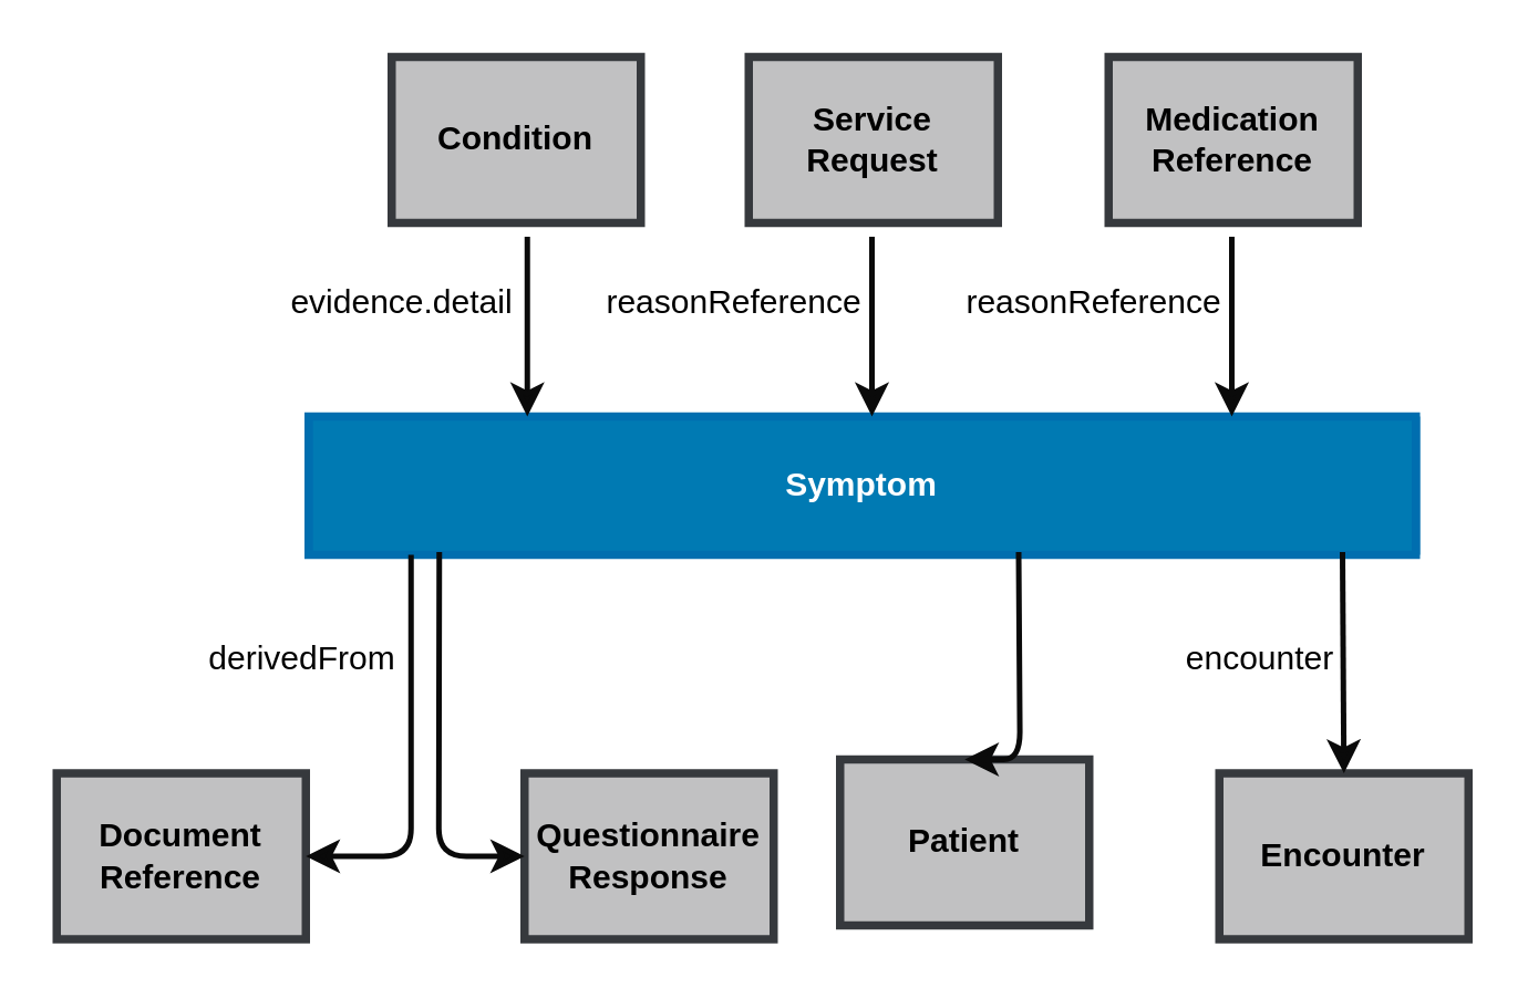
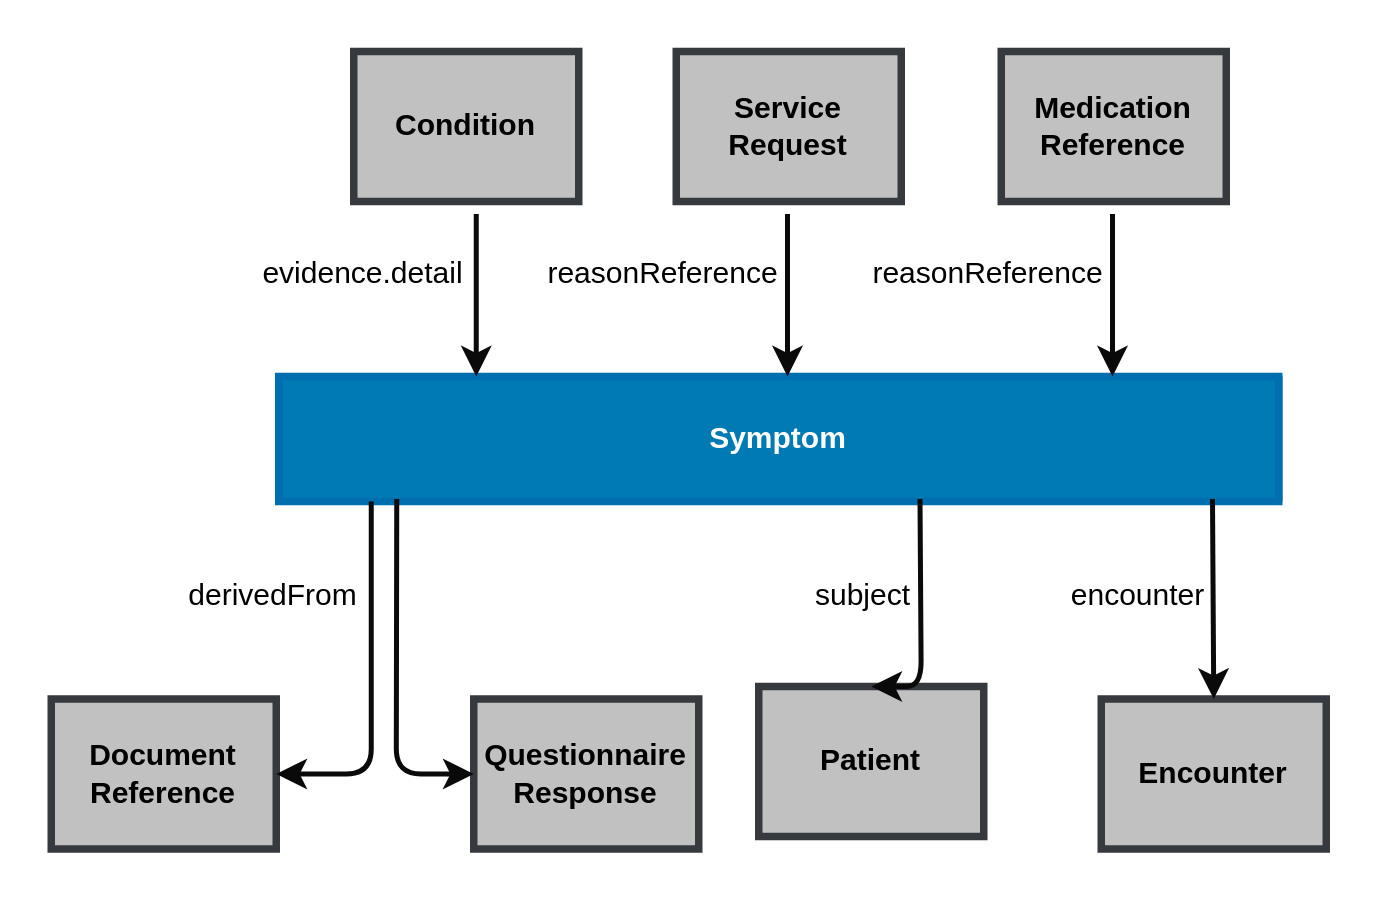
+ <mxCell id="18" value="subject" style="text;spacingTop=-5;align=center;fontStyle=0" parent="1" vertex="1"><mxGeometry x="330" y="229" width="30" height="20" as="geometry" /></mxCell>
